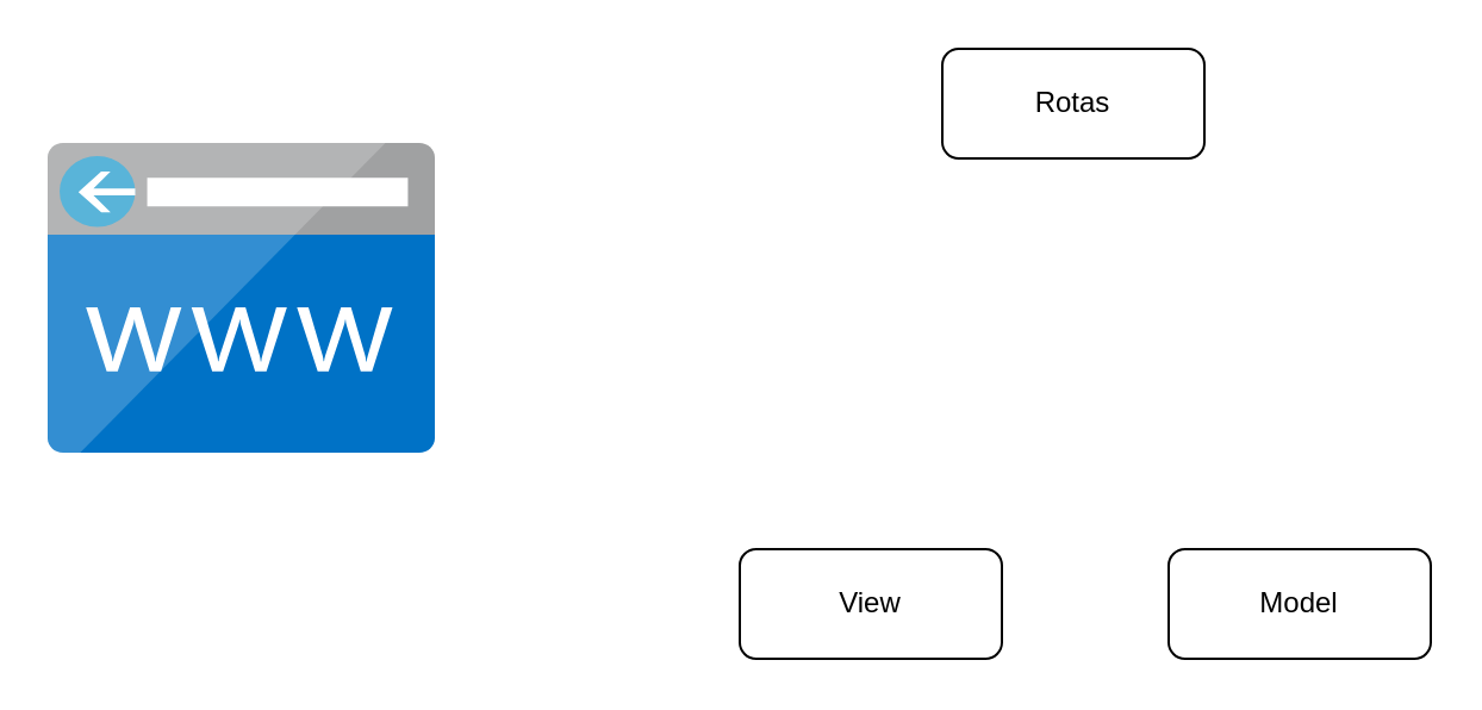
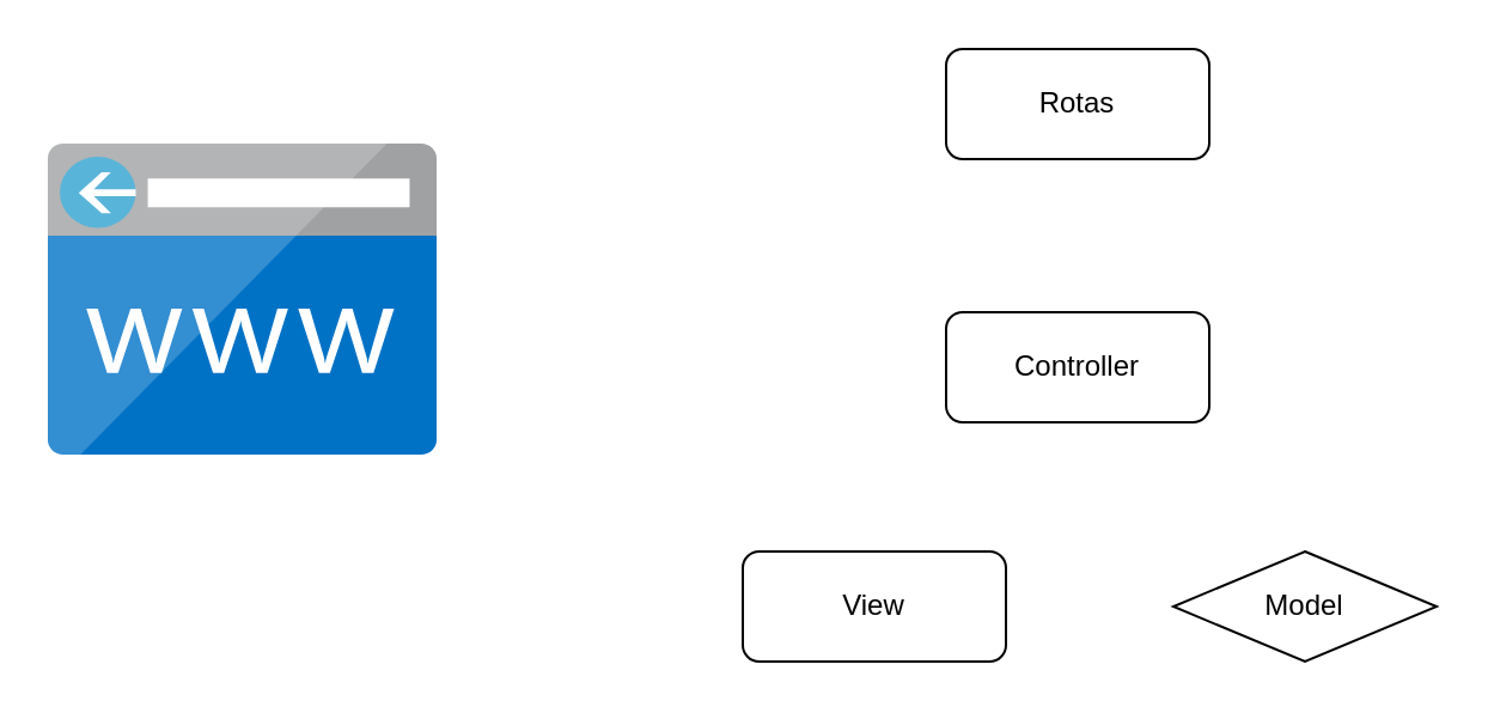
+ <mxCell id="4" value="Controller" style="rounded=1;whiteSpace=wrap;html=1;" parent="1" vertex="1"><mxGeometry x="395" y="130" width="110" height="46" as="geometry" /></mxCell>
- <mxCell id="2" value="Model" style="rounded=1;whiteSpace=wrap;html=1;" parent="1" vertex="1"><mxGeometry x="490" y="230" width="110" height="46" as="geometry" /></mxCell>
+ <mxCell id="2" value="Model" style="rhombus;whiteSpace=wrap;html=1;" parent="1" vertex="1"><mxGeometry x="490" y="230" width="110" height="46" as="geometry" /></mxCell>
